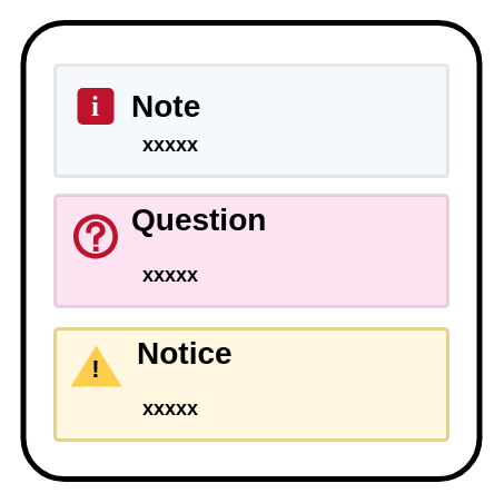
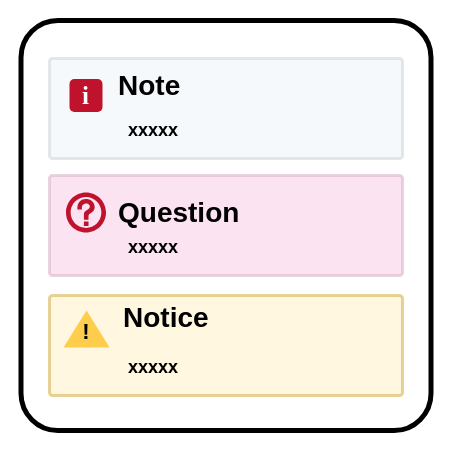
- <mxCell id="6" value="&lt;span style=&quot;font-size: 28px;&quot;&gt;&lt;b&gt;Note&lt;/b&gt;&lt;/span&gt;" style="text;html=1;strokeColor=none;fillColor=none;align=left;verticalAlign=middle;whiteSpace=wrap;rounded=0;" vertex="1" parent="4"><mxGeometry x="66.5" y="17" width="140" height="40" as="geometry" /></mxCell>
+ <mxCell id="6" value="&lt;span style=&quot;font-size: 28px;&quot;&gt;&lt;b&gt;Note&lt;/b&gt;&lt;/span&gt;" style="text;html=1;strokeColor=none;fillColor=none;align=left;verticalAlign=middle;whiteSpace=wrap;rounded=0;" vertex="1" parent="4"><mxGeometry x="66.5" y="7" width="140" height="40" as="geometry" /></mxCell>
- <mxCell id="12" value="&lt;b style=&quot;&quot;&gt;&lt;font style=&quot;font-size: 28px;&quot;&gt;Question&lt;/font&gt;&lt;/b&gt;" style="text;html=1;strokeColor=none;fillColor=none;align=left;verticalAlign=middle;whiteSpace=wrap;rounded=0;" vertex="1" parent="9"><mxGeometry x="66.5" y="2" width="140" height="40" as="geometry" /></mxCell>
+ <mxCell id="12" value="&lt;b style=&quot;&quot;&gt;&lt;font style=&quot;font-size: 28px;&quot;&gt;Question&lt;/font&gt;&lt;/b&gt;" style="text;html=1;strokeColor=none;fillColor=none;align=left;verticalAlign=middle;whiteSpace=wrap;rounded=0;" vertex="1" parent="9"><mxGeometry x="66.5" y="17" width="140" height="40" as="geometry" /></mxCell>
